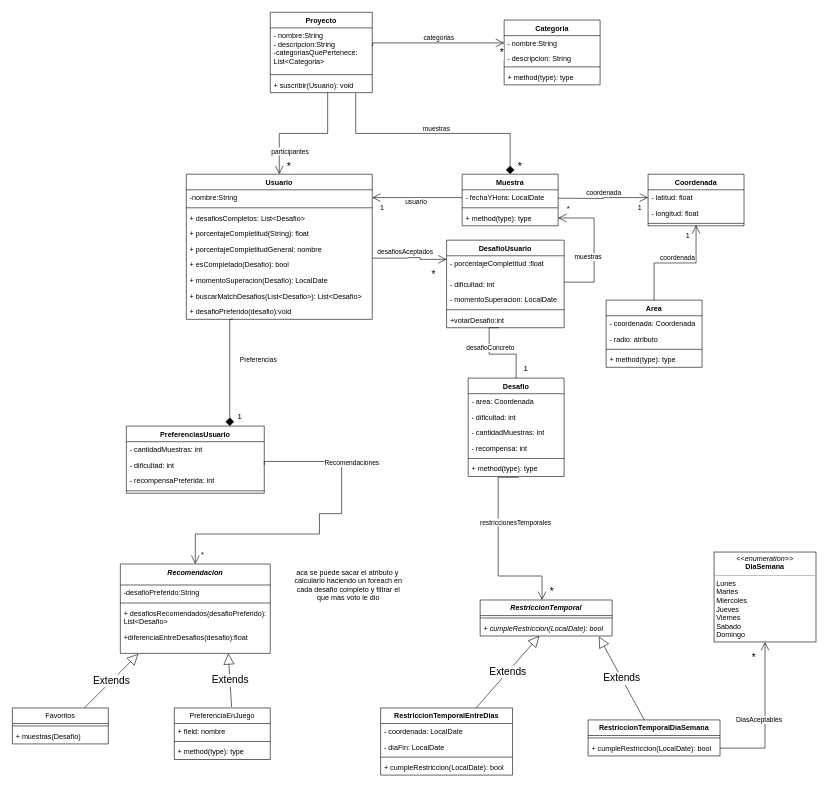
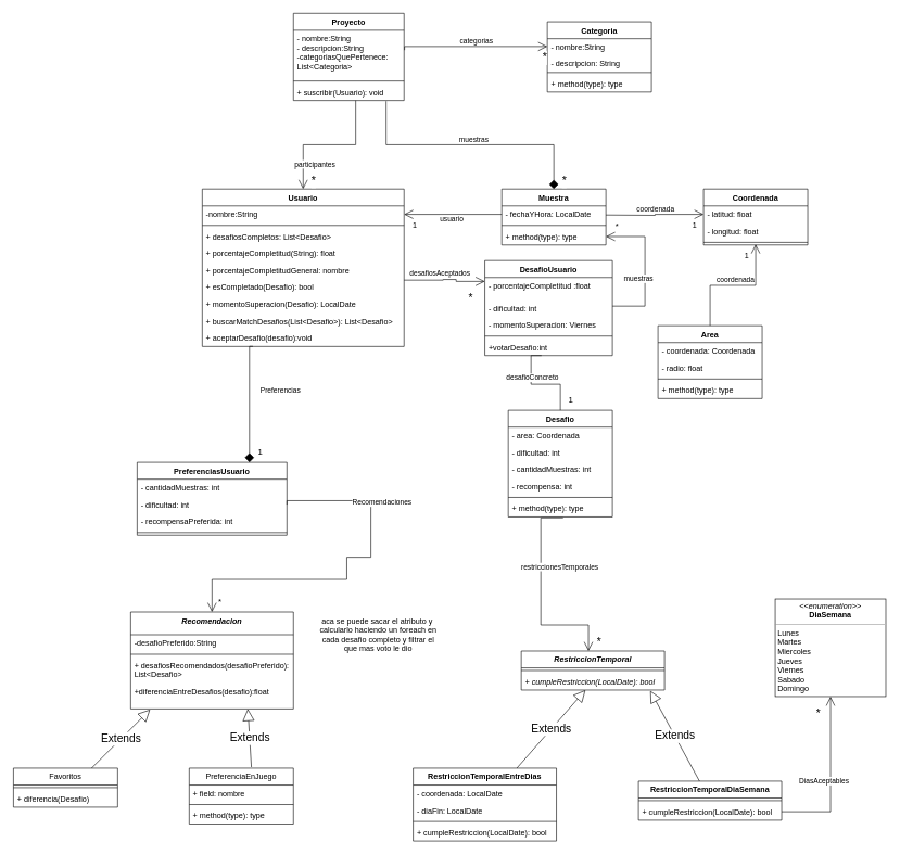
- <mxCell id="81" value="- momentoSuperacion: LocalDate" style="text;strokeColor=none;fillColor=none;align=left;verticalAlign=top;spacingLeft=4;spacingRight=4;overflow=hidden;rotatable=0;points=[[0,0.5],[1,0.5]];portConstraint=eastwest;" parent="78" vertex="1"><mxGeometry y="86" width="196" height="26" as="geometry" /></mxCell>
+ <mxCell id="81" value="- momentoSuperacion: Viernes" style="text;strokeColor=none;fillColor=none;align=left;verticalAlign=top;spacingLeft=4;spacingRight=4;overflow=hidden;rotatable=0;points=[[0,0.5],[1,0.5]];portConstraint=eastwest;" parent="78" vertex="1"><mxGeometry y="86" width="196" height="26" as="geometry" /></mxCell>
- <mxCell id="22" value="+ desafioPreferido(desafio):void" style="text;strokeColor=none;fillColor=none;align=left;verticalAlign=top;spacingLeft=4;spacingRight=4;overflow=hidden;rotatable=0;points=[[0,0.5],[1,0.5]];portConstraint=eastwest;" parent="13" vertex="1"><mxGeometry y="216" width="310" height="26" as="geometry" /></mxCell>
+ <mxCell id="22" value="+ aceptarDesafio(desafio):void" style="text;strokeColor=none;fillColor=none;align=left;verticalAlign=top;spacingLeft=4;spacingRight=4;overflow=hidden;rotatable=0;points=[[0,0.5],[1,0.5]];portConstraint=eastwest;" parent="13" vertex="1"><mxGeometry y="216" width="310" height="26" as="geometry" /></mxCell>
- <mxCell id="48" value="- radio: atributo" style="text;strokeColor=none;fillColor=none;align=left;verticalAlign=top;spacingLeft=4;spacingRight=4;overflow=hidden;rotatable=0;points=[[0,0.5],[1,0.5]];portConstraint=eastwest;" parent="46" vertex="1"><mxGeometry y="52" width="160" height="26" as="geometry" /></mxCell>
+ <mxCell id="48" value="- radio: float" style="text;strokeColor=none;fillColor=none;align=left;verticalAlign=top;spacingLeft=4;spacingRight=4;overflow=hidden;rotatable=0;points=[[0,0.5],[1,0.5]];portConstraint=eastwest;" parent="46" vertex="1"><mxGeometry y="52" width="160" height="26" as="geometry" /></mxCell>
- <mxCell id="101" value="+ muestras(Desafio)" style="text;strokeColor=none;fillColor=none;align=left;verticalAlign=top;spacingLeft=4;spacingRight=4;overflow=hidden;rotatable=0;points=[[0,0.5],[1,0.5]];portConstraint=eastwest;" vertex="1" parent="99"><mxGeometry y="34" width="160" height="26" as="geometry" /></mxCell>
+ <mxCell id="101" value="+ diferencia(Desafio)" style="text;strokeColor=none;fillColor=none;align=left;verticalAlign=top;spacingLeft=4;spacingRight=4;overflow=hidden;rotatable=0;points=[[0,0.5],[1,0.5]];portConstraint=eastwest;" vertex="1" parent="99"><mxGeometry y="34" width="160" height="26" as="geometry" /></mxCell>
